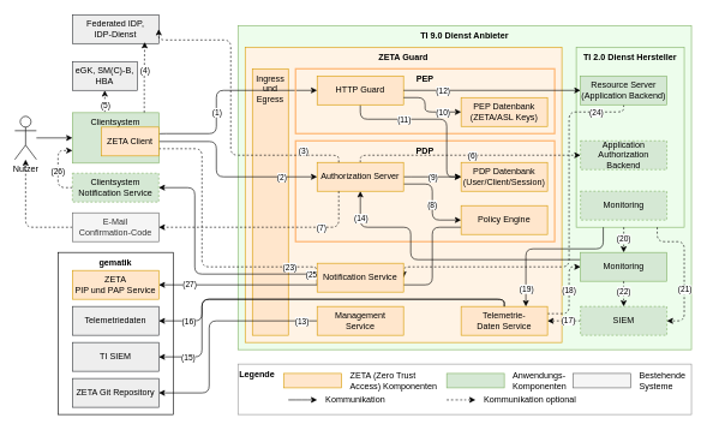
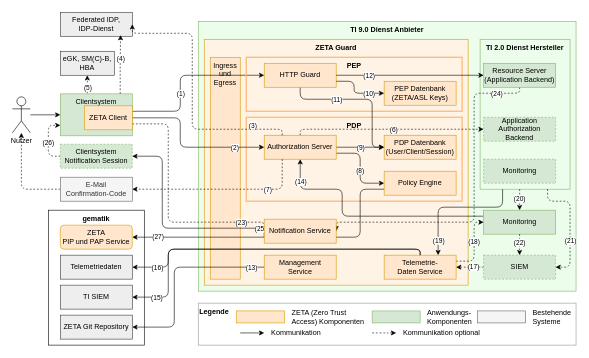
- <mxCell id="97" value="Clientsystem Notification Service" style="rounded=0;whiteSpace=wrap;html=1;fillColor=#d5e8d4;strokeColor=#82b366;dashed=1;" parent="1" vertex="1"><mxGeometry x="100" y="240" width="120" height="40" as="geometry" /></mxCell>
+ <mxCell id="97" value="Clientsystem Notification Session" style="rounded=0;whiteSpace=wrap;html=1;fillColor=#d5e8d4;strokeColor=#82b366;dashed=1;" parent="1" vertex="1"><mxGeometry x="100" y="240" width="120" height="40" as="geometry" /></mxCell>
- <mxCell id="58" value="&lt;div&gt;ZETA&lt;/div&gt;PIP und PAP Service" style="rounded=0;whiteSpace=wrap;html=1;fillColor=#ffe6cc;strokeColor=#d79b00;" parent="1" vertex="1"><mxGeometry x="100" y="375" width="120" height="40" as="geometry" /></mxCell>
+ <mxCell id="58" value="&lt;div&gt;ZETA&lt;/div&gt;PIP und PAP Service" style="whiteSpace=wrap;html=1;fillColor=#ffe6cc;strokeColor=#d79b00;rounded=1;" parent="1" vertex="1"><mxGeometry x="100" y="375" width="120" height="40" as="geometry" /></mxCell>
